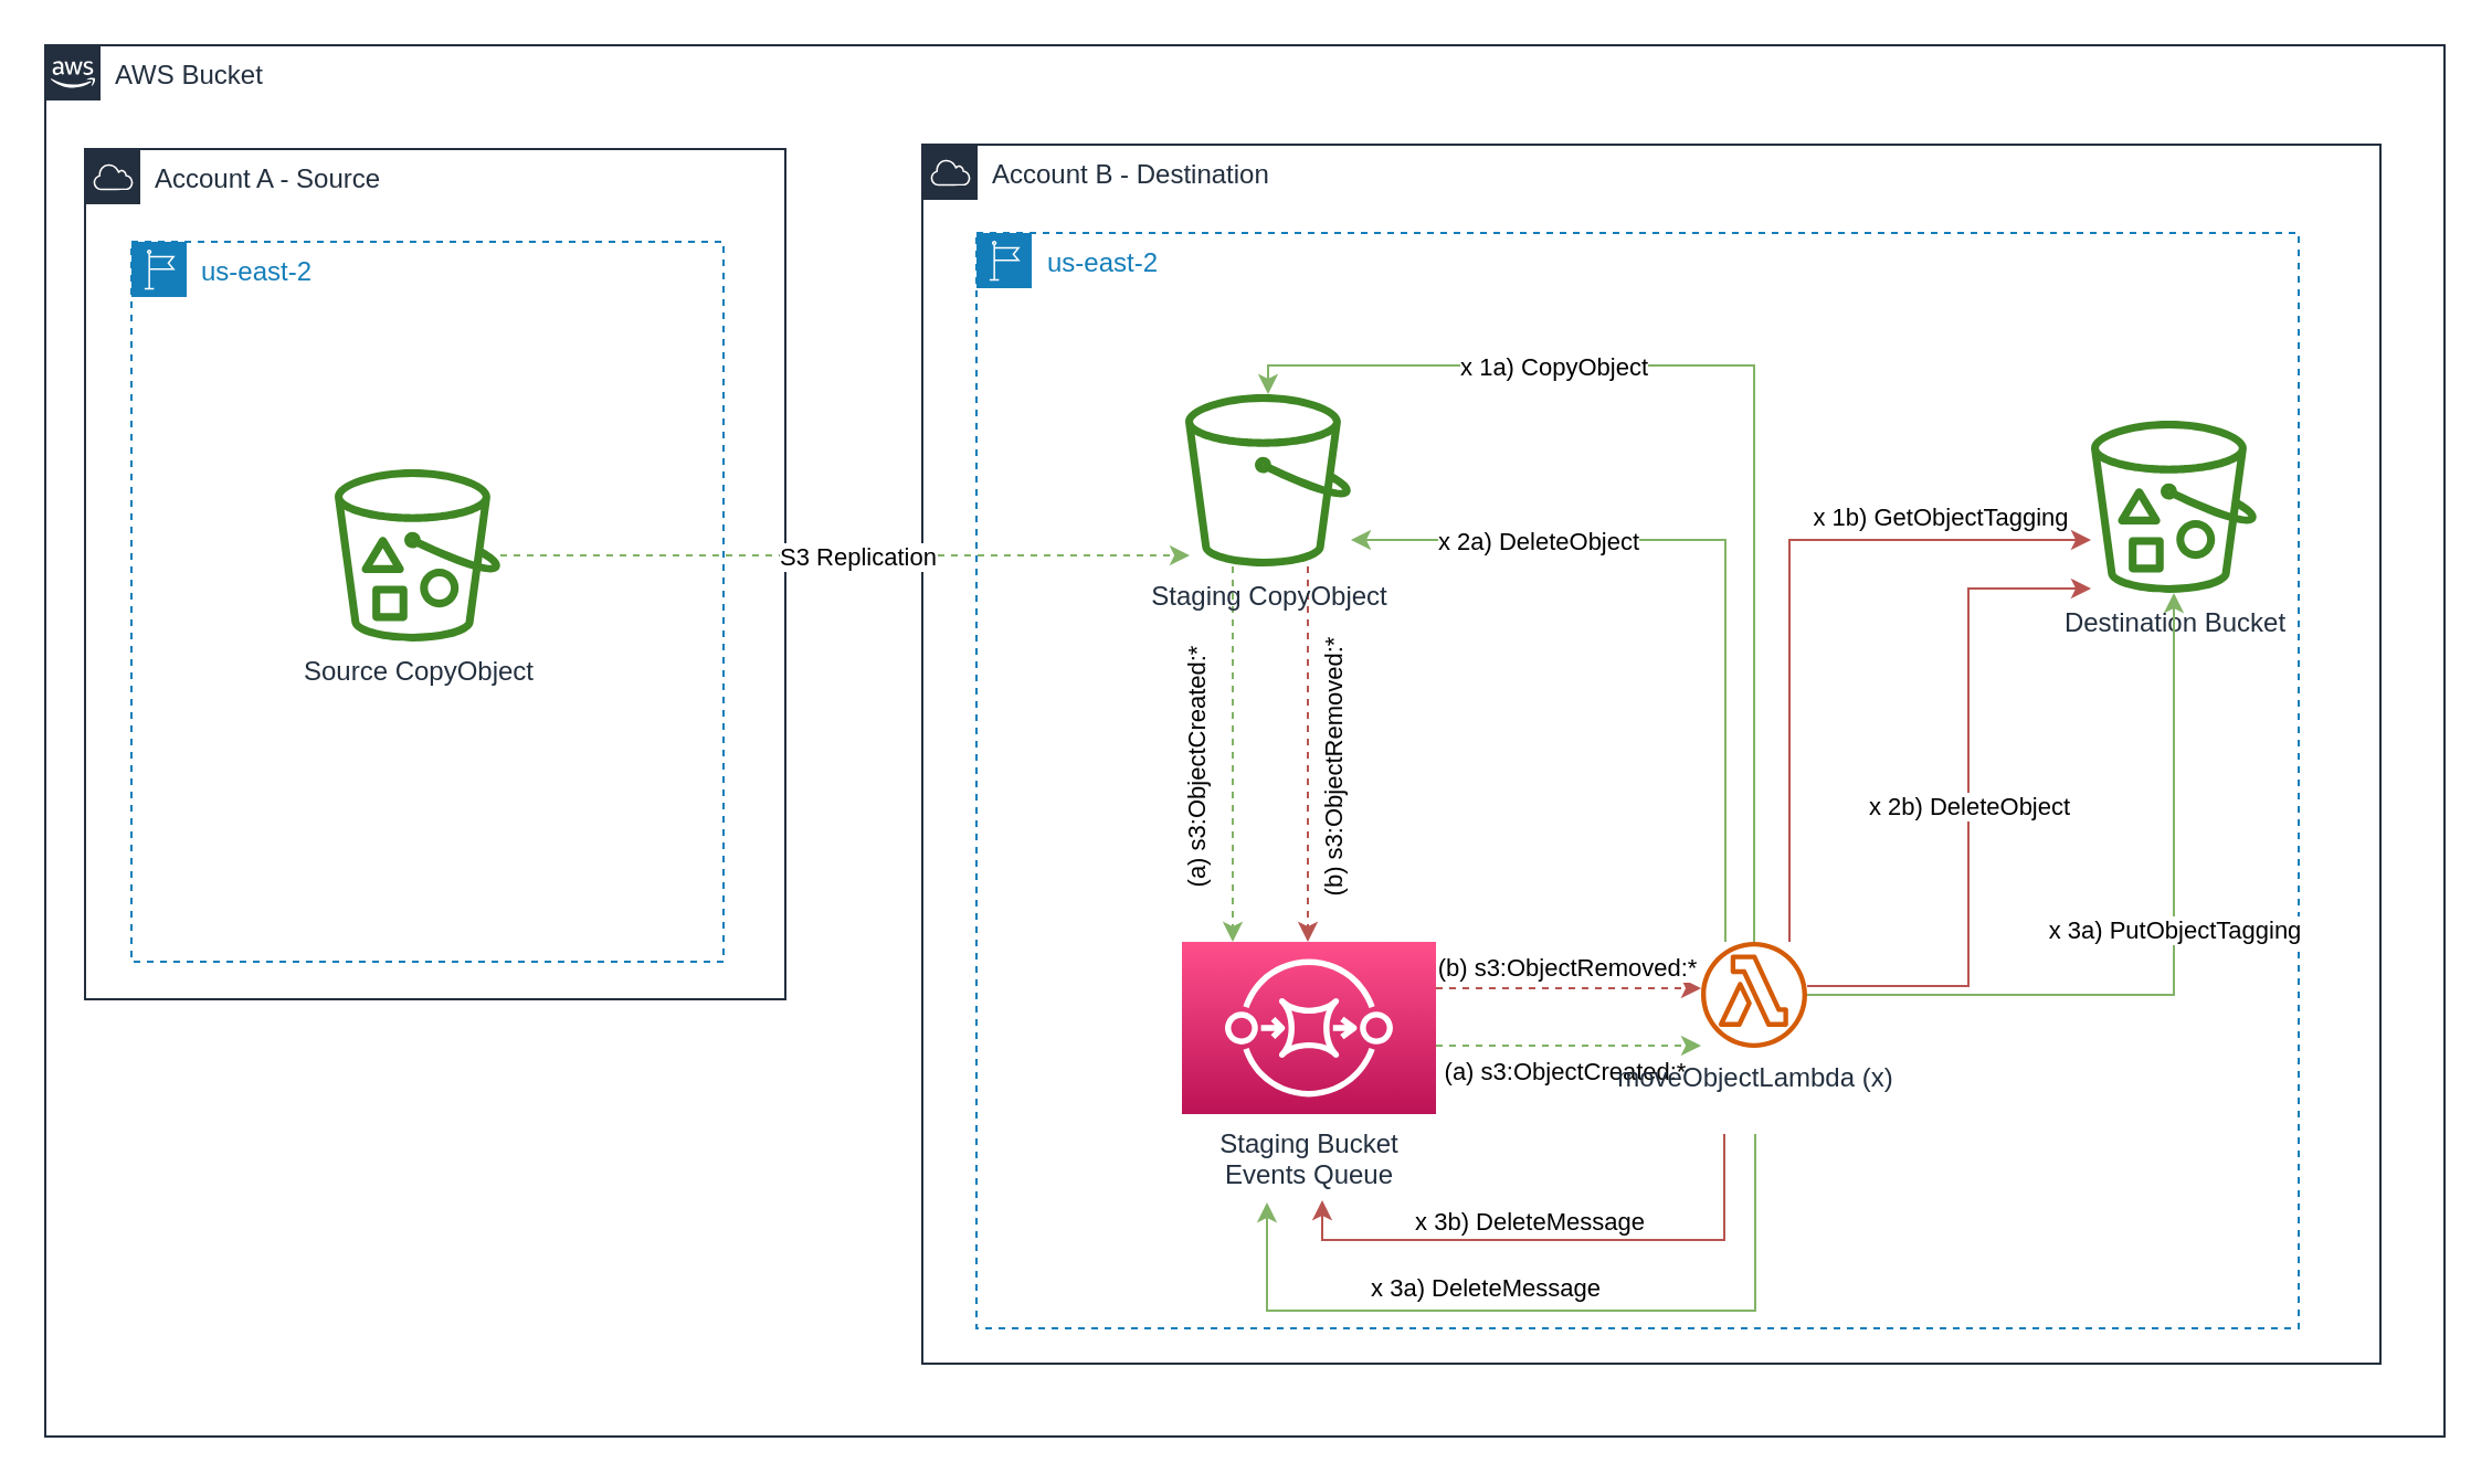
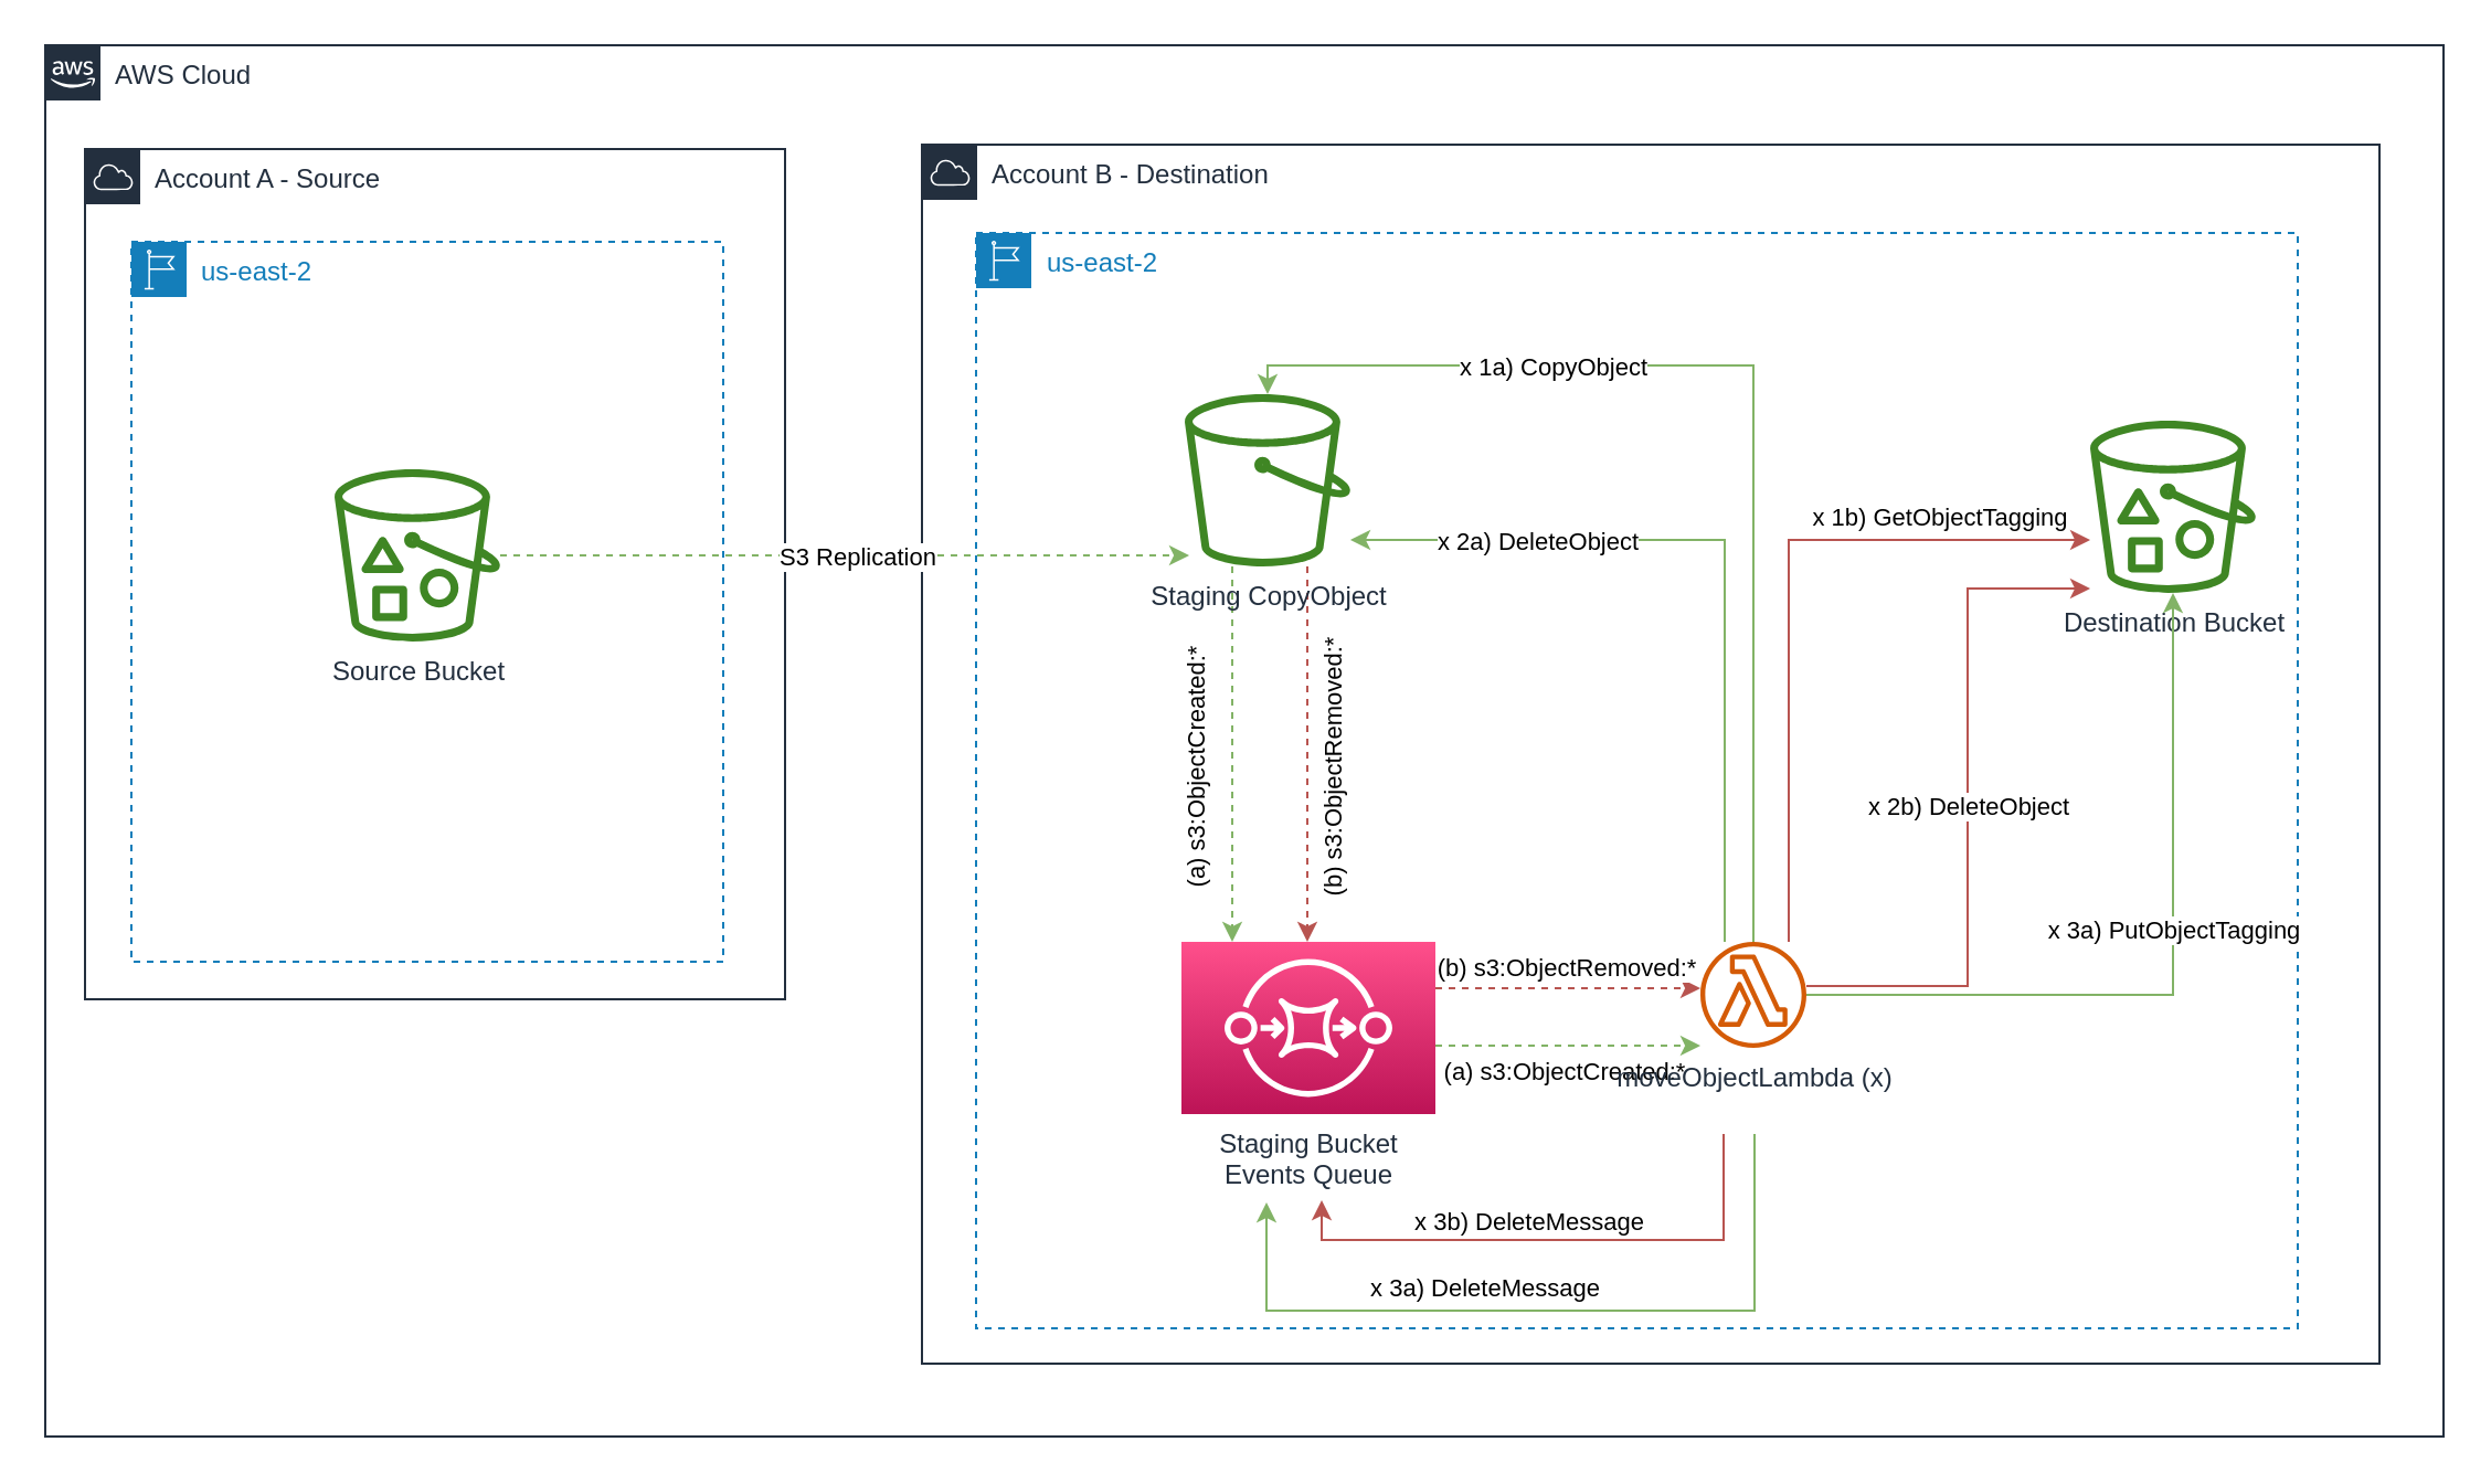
- <mxCell id="2" value="AWS Bucket" style="points=[[0,0],[0.25,0],[0.5,0],[0.75,0],[1,0],[1,0.25],[1,0.5],[1,0.75],[1,1],[0.75,1],[0.5,1],[0.25,1],[0,1],[0,0.75],[0,0.5],[0,0.25]];outlineConnect=0;gradientColor=none;html=1;whiteSpace=wrap;fontSize=12;fontStyle=0;container=1;pointerEvents=0;collapsible=0;recursiveResize=0;shape=mxgraph.aws4.group;grIcon=mxgraph.aws4.group_aws_cloud_alt;strokeColor=#232F3E;fillColor=none;verticalAlign=top;align=left;spacingLeft=30;fontColor=#232F3E;dashed=0;" vertex="1" parent="1"><mxGeometry x="20" y="20" width="1086" height="630" as="geometry" /></mxCell>
+ <mxCell id="2" value="AWS Cloud" style="points=[[0,0],[0.25,0],[0.5,0],[0.75,0],[1,0],[1,0.25],[1,0.5],[1,0.75],[1,1],[0.75,1],[0.5,1],[0.25,1],[0,1],[0,0.75],[0,0.5],[0,0.25]];outlineConnect=0;gradientColor=none;html=1;whiteSpace=wrap;fontSize=12;fontStyle=0;container=1;pointerEvents=0;collapsible=0;recursiveResize=0;shape=mxgraph.aws4.group;grIcon=mxgraph.aws4.group_aws_cloud_alt;strokeColor=#232F3E;fillColor=none;verticalAlign=top;align=left;spacingLeft=30;fontColor=#232F3E;dashed=0;" vertex="1" parent="1"><mxGeometry x="20" y="20" width="1086" height="630" as="geometry" /></mxCell>
- <mxCell id="5" value="Source CopyObject" style="sketch=0;outlineConnect=0;fontColor=#232F3E;gradientColor=none;fillColor=#3F8624;strokeColor=none;dashed=0;verticalLabelPosition=bottom;verticalAlign=top;align=center;html=1;fontSize=12;fontStyle=0;aspect=fixed;pointerEvents=1;shape=mxgraph.aws4.bucket_with_objects;" vertex="1" parent="4"><mxGeometry x="92" y="103" width="75" height="78" as="geometry" /></mxCell>
+ <mxCell id="5" value="Source Bucket" style="sketch=0;outlineConnect=0;fontColor=#232F3E;gradientColor=none;fillColor=#3F8624;strokeColor=none;dashed=0;verticalLabelPosition=bottom;verticalAlign=top;align=center;html=1;fontSize=12;fontStyle=0;aspect=fixed;pointerEvents=1;shape=mxgraph.aws4.bucket_with_objects;" vertex="1" parent="4"><mxGeometry x="92" y="103" width="75" height="78" as="geometry" /></mxCell>
